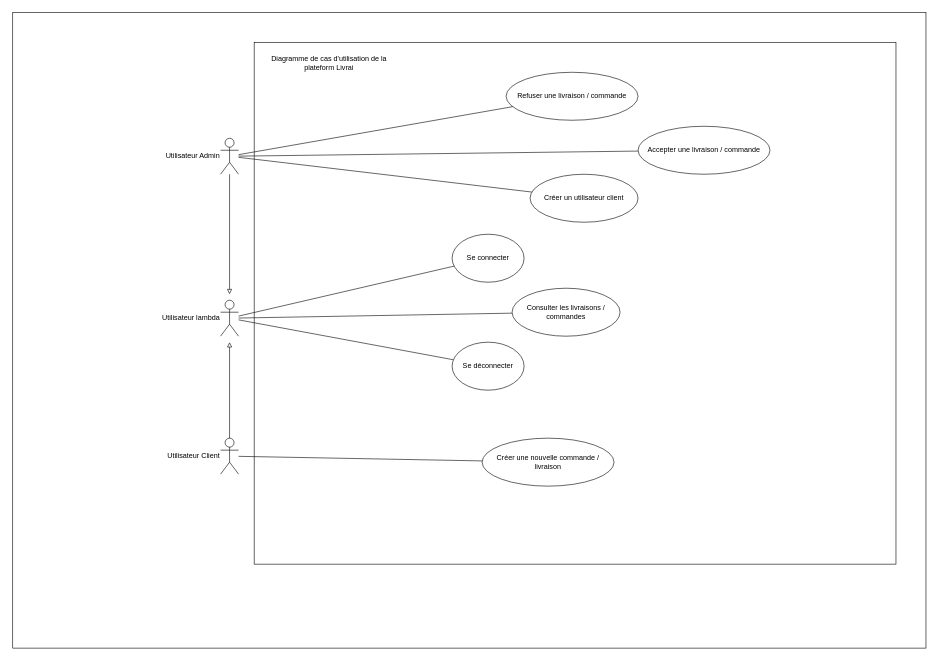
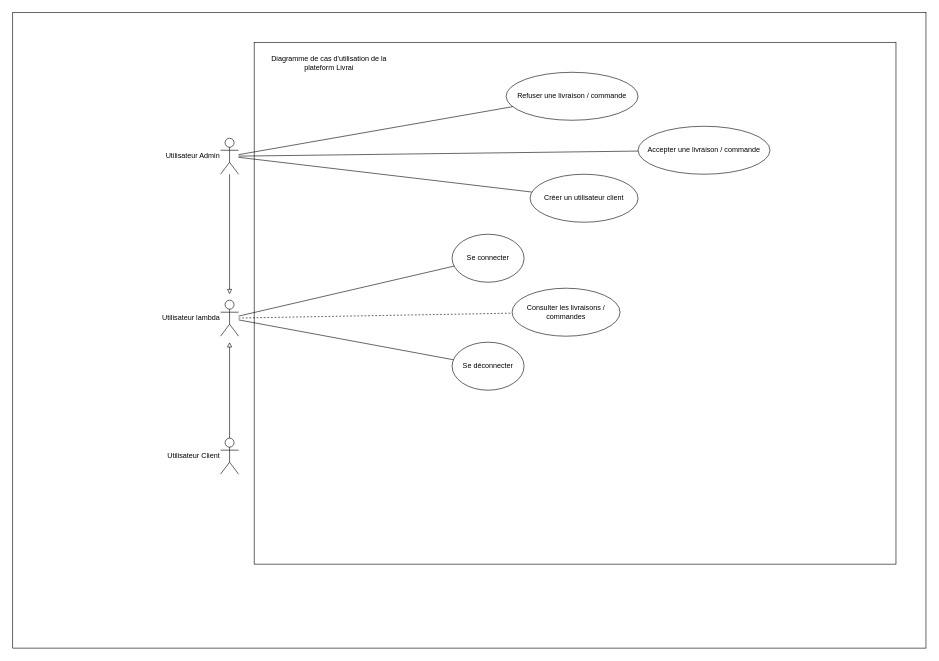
- <mxCell id="16" value="" style="endArrow=none;html=1;rounded=0;" edge="1" parent="1" source="18" target="8"><mxGeometry width="50" height="50" relative="1" as="geometry"><mxPoint x="523" y="770" as="sourcePoint" /><mxPoint x="731" y="838" as="targetPoint" /></mxGeometry></mxCell>
+ <mxCell id="16" value="" style="endArrow=none;html=1;rounded=0;dashed=1;" edge="1" parent="1" source="18" target="8"><mxGeometry width="50" height="50" relative="1" as="geometry"><mxPoint x="523" y="770" as="sourcePoint" /><mxPoint x="731" y="838" as="targetPoint" /></mxGeometry></mxCell>
- <mxCell id="15" value="" style="endArrow=none;html=1;rounded=0;" edge="1" parent="1" source="5" target="9"><mxGeometry width="50" height="50" relative="1" as="geometry"><mxPoint x="473" y="420" as="sourcePoint" /><mxPoint x="660" y="542" as="targetPoint" /></mxGeometry></mxCell>
- <mxCell id="9" value="Créer une nouvelle commande / livraison" style="ellipse;whiteSpace=wrap;html=1;" vertex="1" parent="1"><mxGeometry x="803" y="730" width="220" height="80" as="geometry" /></mxCell>
